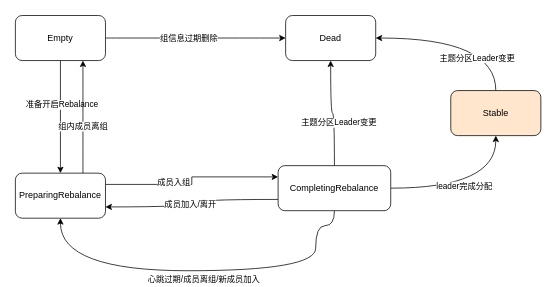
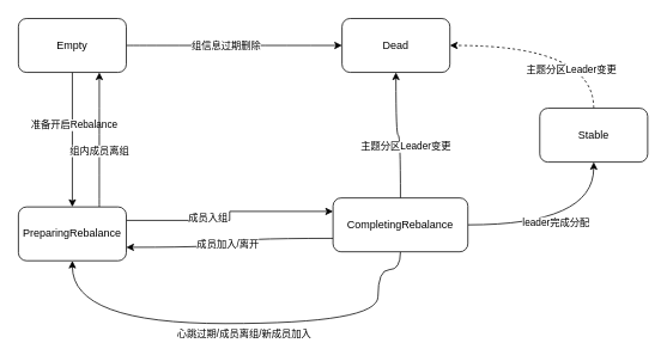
- <mxCell id="8" style="edgeStyle=orthogonalEdgeStyle;curved=1;rounded=0;orthogonalLoop=1;jettySize=auto;html=1;exitX=0.5;exitY=0;exitDx=0;exitDy=0;entryX=1;entryY=0.5;entryDx=0;entryDy=0;" edge="1" parent="1" source="10" target="7"><mxGeometry relative="1" as="geometry" /></mxCell>
+ <mxCell id="8" style="edgeStyle=orthogonalEdgeStyle;curved=1;rounded=0;orthogonalLoop=1;jettySize=auto;html=1;exitX=0.5;exitY=0;exitDx=0;exitDy=0;entryX=1;entryY=0.5;entryDx=0;entryDy=0;dashed=1;" edge="1" parent="1" source="10" target="7"><mxGeometry relative="1" as="geometry" /></mxCell>
- <mxCell id="10" value="Stable" style="whiteSpace=wrap;html=1;rounded=1;fillColor=#ffe6cc;" vertex="1" parent="1"><mxGeometry x="600" y="120" width="120" height="60" as="geometry" /></mxCell>
+ <mxCell id="10" value="Stable" style="whiteSpace=wrap;html=1;rounded=1;" vertex="1" parent="1"><mxGeometry x="600" y="120" width="120" height="60" as="geometry" /></mxCell>
